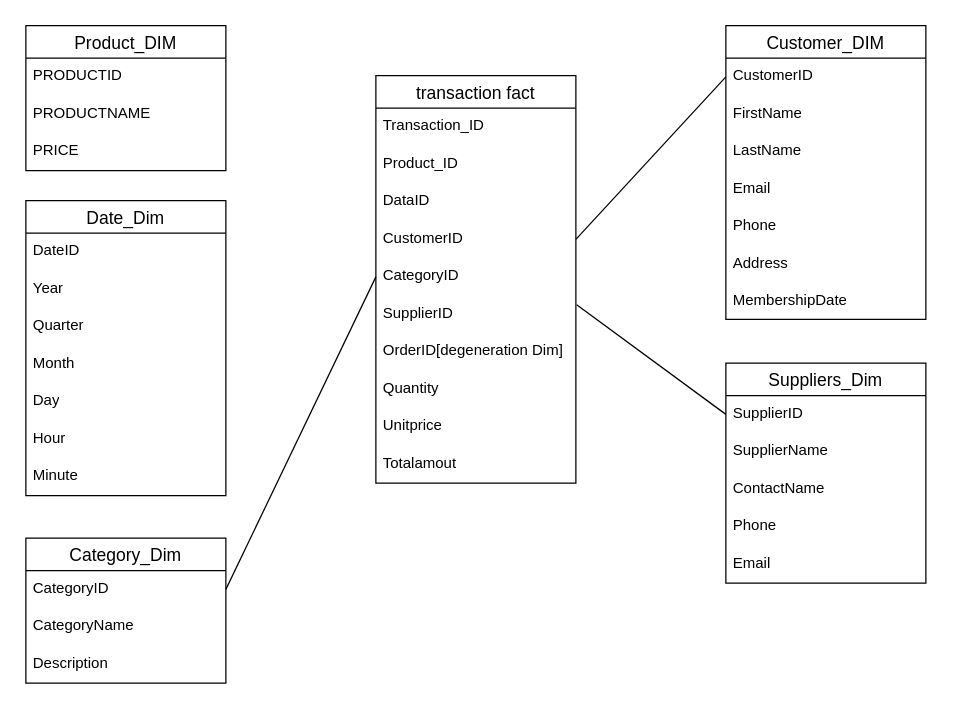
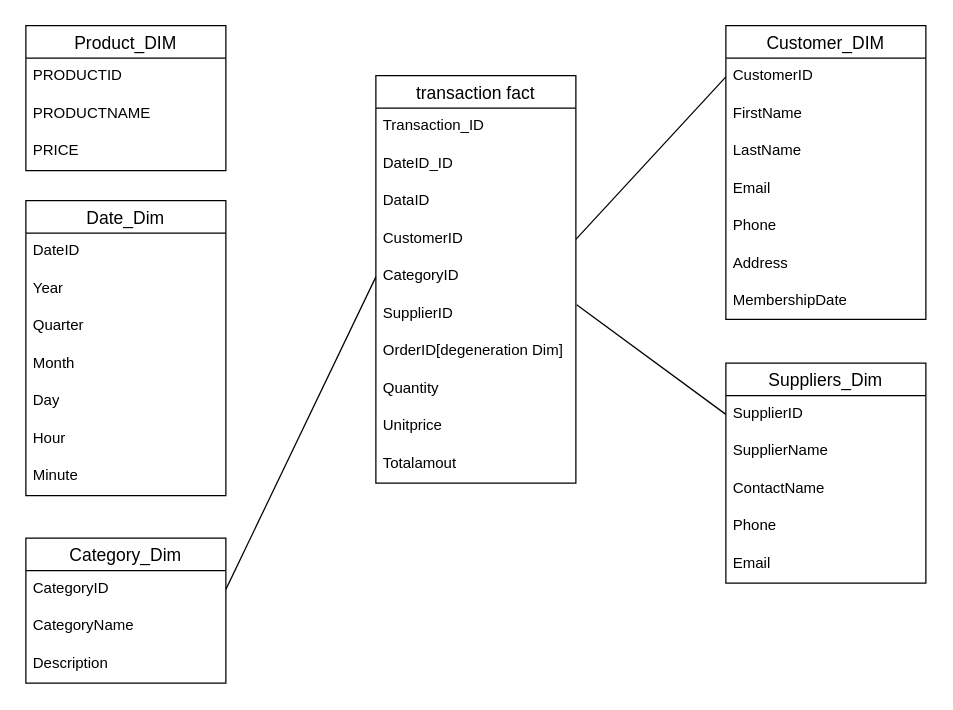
- <mxCell id="5" value="Product_ID" style="text;strokeColor=none;fillColor=none;spacingLeft=4;spacingRight=4;overflow=hidden;rotatable=0;points=[[0,0.5],[1,0.5]];portConstraint=eastwest;fontSize=12;whiteSpace=wrap;html=1;" parent="3" vertex="1"><mxGeometry y="56" width="160" height="30" as="geometry" /></mxCell>
+ <mxCell id="5" value="DateID_ID" style="text;strokeColor=none;fillColor=none;spacingLeft=4;spacingRight=4;overflow=hidden;rotatable=0;points=[[0,0.5],[1,0.5]];portConstraint=eastwest;fontSize=12;whiteSpace=wrap;html=1;" parent="3" vertex="1"><mxGeometry y="56" width="160" height="30" as="geometry" /></mxCell>
